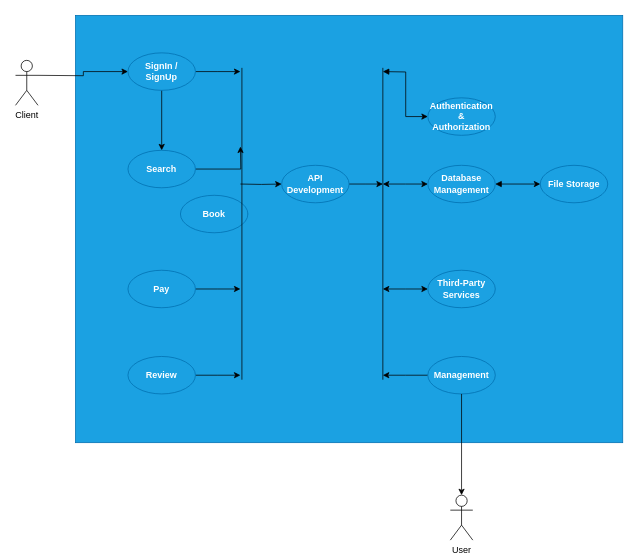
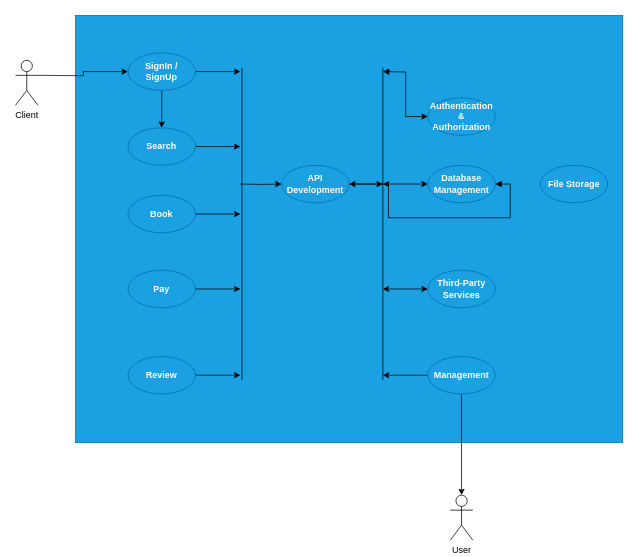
- <mxCell id="21" value="Search" style="ellipse;whiteSpace=wrap;html=1;fillColor=#1ba1e2;fontColor=#ffffff;strokeColor=light-dark(#006EAF,#000000);fontStyle=1" vertex="1" parent="1"><mxGeometry x="170" y="200" width="90" height="50" as="geometry" /></mxCell>
+ <mxCell id="21" value="Search" style="ellipse;whiteSpace=wrap;html=1;fillColor=#1ba1e2;fontColor=#ffffff;strokeColor=light-dark(#006EAF,#000000);fontStyle=1" vertex="1" parent="1"><mxGeometry x="170" y="170" width="90" height="50" as="geometry" /></mxCell>
- <mxCell id="5" style="edgeStyle=orthogonalEdgeStyle;rounded=0;orthogonalLoop=1;jettySize=auto;html=1;exitX=1;exitY=0.5;exitDx=0;exitDy=0;startArrow=block;startFill=1;" edge="1" parent="1" source="6" target="12"><mxGeometry relative="1" as="geometry" /></mxCell>
+ <mxCell id="5" style="edgeStyle=orthogonalEdgeStyle;rounded=0;orthogonalLoop=1;jettySize=auto;html=1;exitX=1;exitY=0.5;exitDx=0;exitDy=0;startArrow=block;startFill=1;" edge="1" parent="1" source="6" target="9"><mxGeometry relative="1" as="geometry" /></mxCell>
- <mxCell id="23" value="Book" style="ellipse;whiteSpace=wrap;html=1;fillColor=#1ba1e2;fontColor=#ffffff;strokeColor=light-dark(#006EAF,#000000);fontStyle=1" vertex="1" parent="1"><mxGeometry x="240" y="260" width="90" height="50" as="geometry" /></mxCell>
+ <mxCell id="23" value="Book" style="ellipse;whiteSpace=wrap;html=1;fillColor=#1ba1e2;fontColor=#ffffff;strokeColor=light-dark(#006EAF,#000000);fontStyle=1" vertex="1" parent="1"><mxGeometry x="170" y="260" width="90" height="50" as="geometry" /></mxCell>
